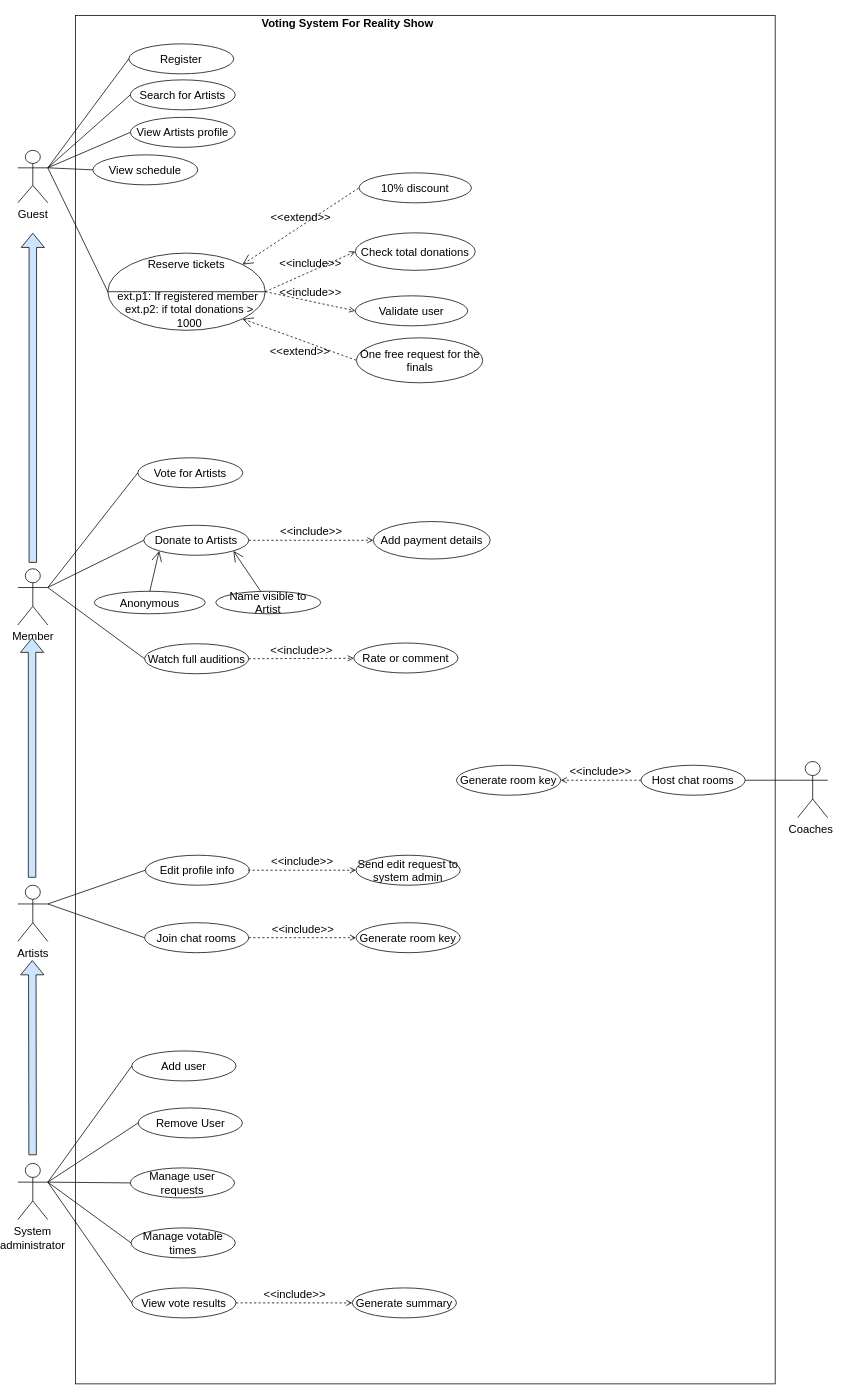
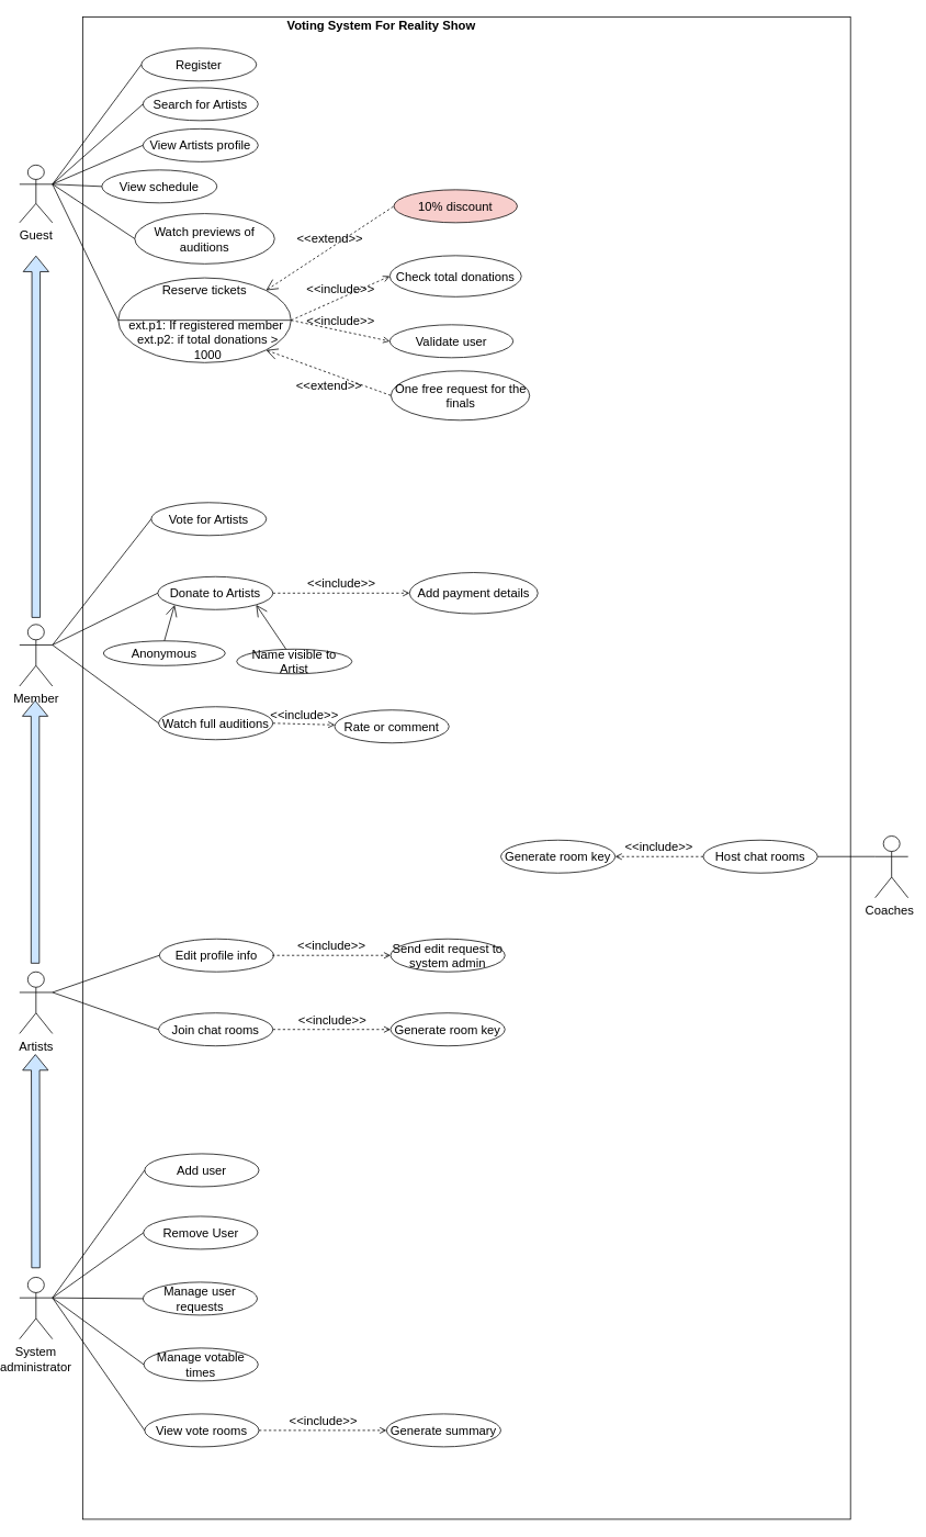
- <mxCell id="49" value="10% discount" style="ellipse;whiteSpace=wrap;html=1;fontSize=15;" vertex="1" parent="1"><mxGeometry x="475" y="230" width="150" height="40" as="geometry" /></mxCell>
+ <mxCell id="49" value="10% discount" style="ellipse;whiteSpace=wrap;html=1;fontSize=15;fillColor=#f8cecc;" vertex="1" parent="1"><mxGeometry x="475" y="230" width="150" height="40" as="geometry" /></mxCell>
+ <mxCell id="16" value="" style="endArrow=none;html=1;entryX=0;entryY=0.5;entryDx=0;entryDy=0;exitX=1;exitY=0.333;exitDx=0;exitDy=0;exitPerimeter=0;fontSize=15;" parent="1" source="4" target="10" edge="1"><mxGeometry width="50" height="50" relative="1" as="geometry"><mxPoint x="80" y="170" as="sourcePoint" /><mxPoint x="208" y="152" as="targetPoint" /><Array as="points" /></mxGeometry></mxCell>
+ <mxCell id="10" value="Watch previews of auditions" style="ellipse;whiteSpace=wrap;html=1;fillColor=none;fontSize=15;" parent="1" vertex="1"><mxGeometry x="160" y="259" width="170" height="61" as="geometry" /></mxCell>
- <mxCell id="22" value="Anonymous" style="ellipse;whiteSpace=wrap;html=1;fillColor=none;fontSize=15;" parent="1" vertex="1"><mxGeometry x="122" y="788" width="148" height="30" as="geometry" /></mxCell>
+ <mxCell id="22" value="Anonymous" style="ellipse;whiteSpace=wrap;html=1;fillColor=none;fontSize=15;" parent="1" vertex="1"><mxGeometry x="122" y="778" width="148" height="30" as="geometry" /></mxCell>
- <mxCell id="59" value="Rate or comment" style="ellipse;whiteSpace=wrap;html=1;fillColor=none;fontSize=15;" vertex="1" parent="1"><mxGeometry x="468" y="857" width="139" height="40" as="geometry" /></mxCell>
+ <mxCell id="59" value="Rate or comment" style="ellipse;whiteSpace=wrap;html=1;fillColor=none;fontSize=15;" vertex="1" parent="1"><mxGeometry x="403" y="862" width="139" height="40" as="geometry" /></mxCell>
- <mxCell id="40" value="Remove User" style="ellipse;whiteSpace=wrap;html=1;fillColor=none;fontSize=15;" parent="1" vertex="1"><mxGeometry x="180.5" y="1477" width="139" height="40" as="geometry" /></mxCell>
+ <mxCell id="40" value="Remove User" style="ellipse;whiteSpace=wrap;html=1;fillColor=none;fontSize=15;" parent="1" vertex="1"><mxGeometry x="170.5" y="1477" width="139" height="40" as="geometry" /></mxCell>
- <mxCell id="42" value="View vote results" style="ellipse;whiteSpace=wrap;html=1;fillColor=none;fontSize=15;" parent="1" vertex="1"><mxGeometry x="172" y="1717" width="139" height="40" as="geometry" /></mxCell>
+ <mxCell id="42" value="View vote rooms" style="ellipse;whiteSpace=wrap;html=1;fillColor=none;fontSize=15;" parent="1" vertex="1"><mxGeometry x="172" y="1717" width="139" height="40" as="geometry" /></mxCell>
